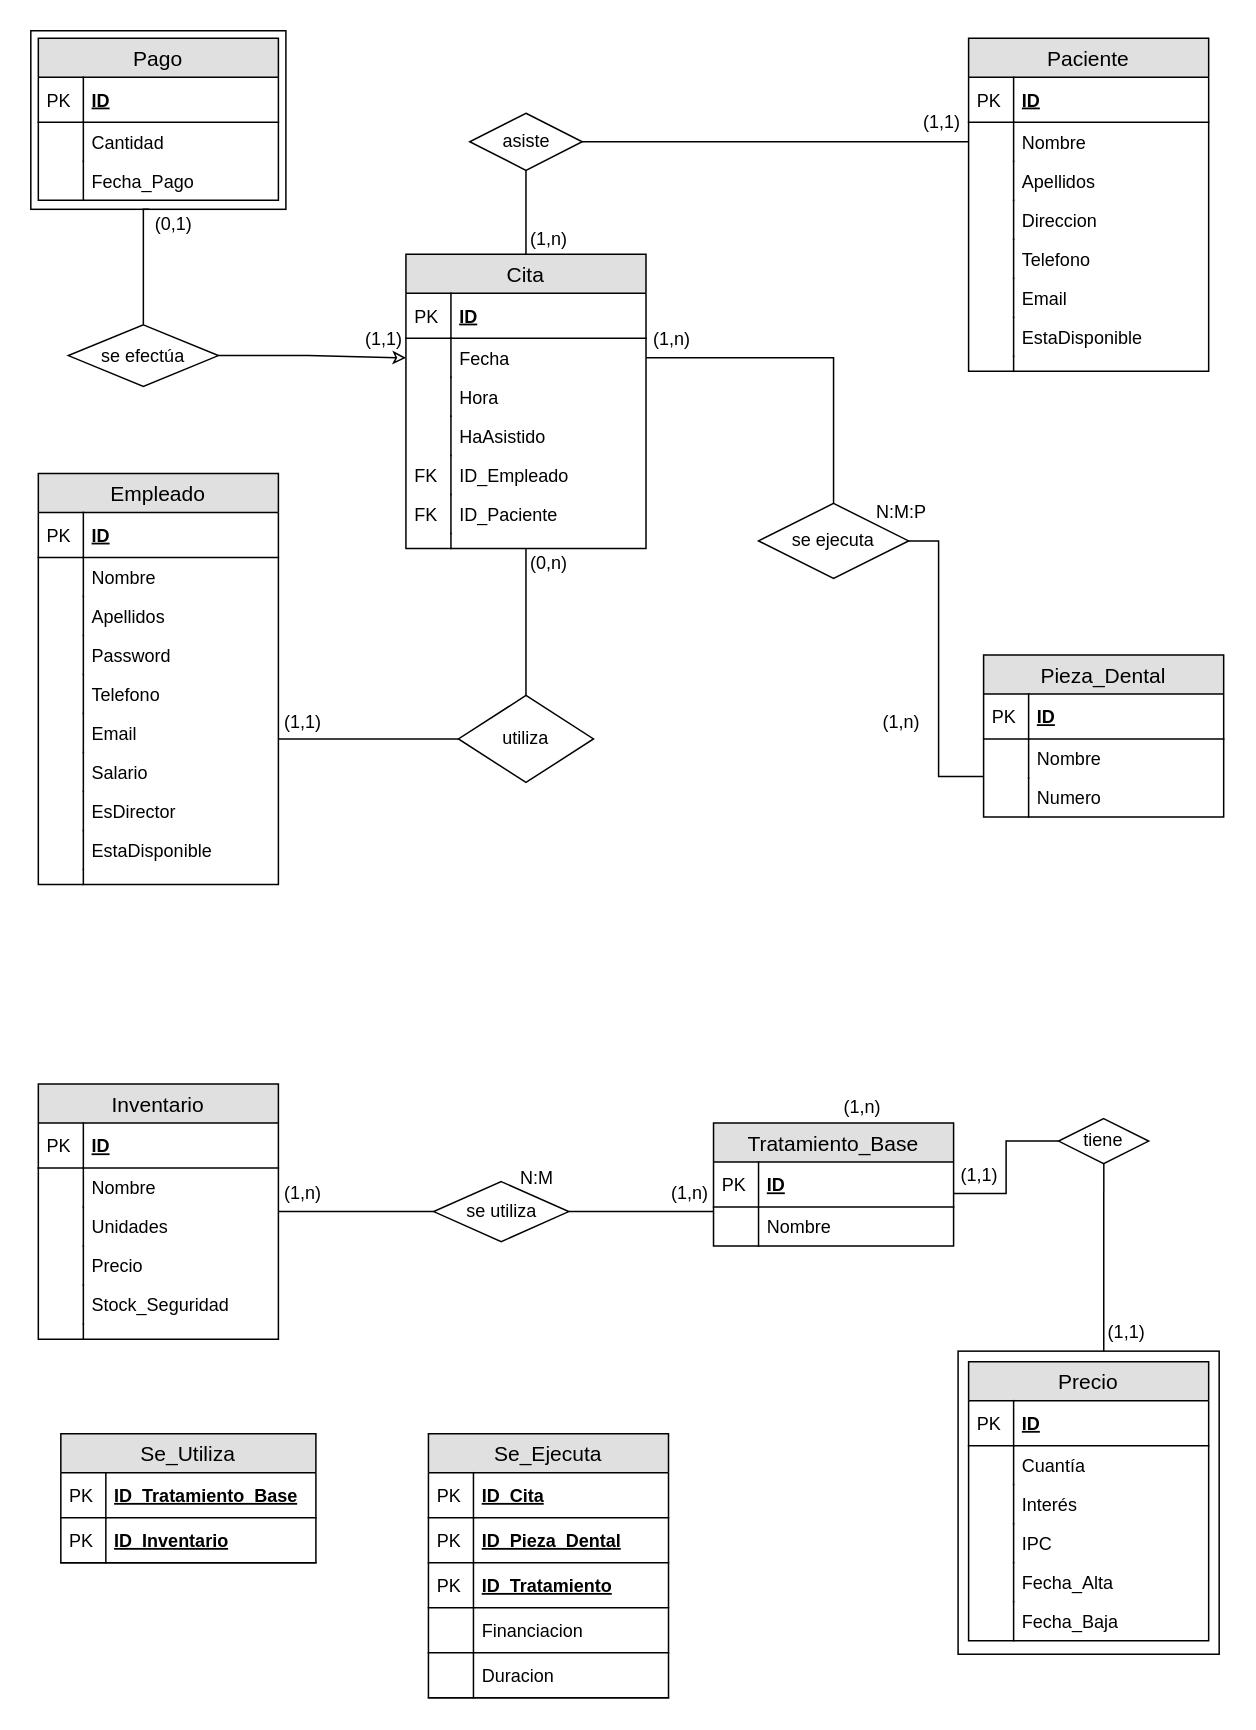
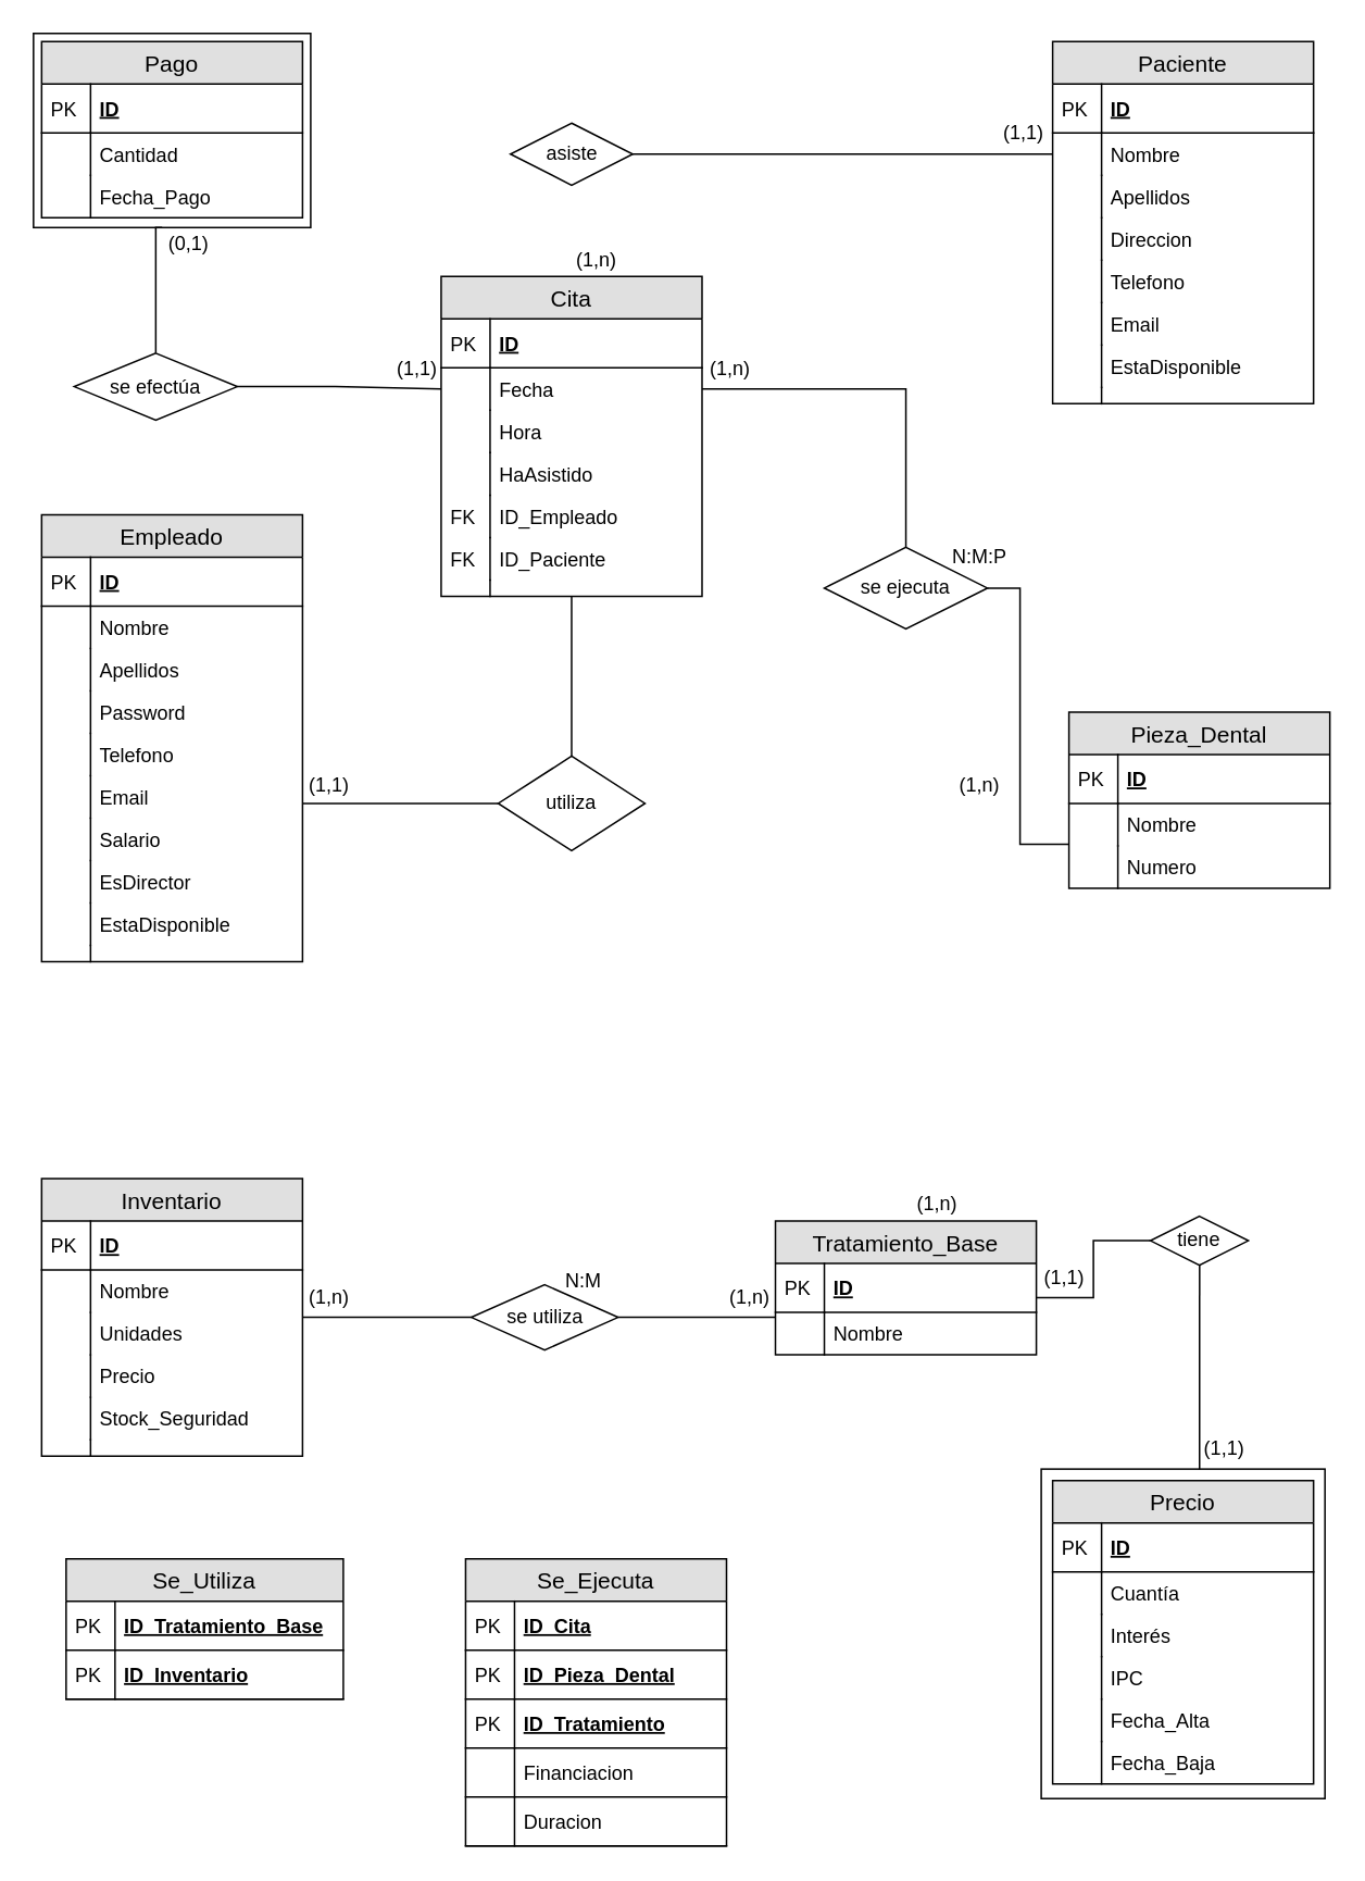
- <mxCell id="26" style="edgeStyle=orthogonalEdgeStyle;rounded=0;orthogonalLoop=1;jettySize=auto;html=1;entryX=0.5;entryY=1;entryDx=0;entryDy=0;endArrow=none;endFill=0;" parent="1" source="27" target="45" edge="1"><mxGeometry relative="1" as="geometry" /></mxCell>
- <mxCell id="110" style="edgeStyle=orthogonalEdgeStyle;rounded=0;orthogonalLoop=1;jettySize=auto;html=1;exitX=1;exitY=0.5;exitDx=0;exitDy=0;endArrow=classic;endFill=0;entryX=0;entryY=0.5;entryDx=0;entryDy=0;" edge="1" parent="1" source="112" target="30"><mxGeometry relative="1" as="geometry"><mxPoint x="265" y="226" as="targetPoint" /><Array as="points"><mxPoint x="205" y="237" /><mxPoint x="270" y="237" /></Array></mxGeometry></mxCell>
+ <mxCell id="110" style="edgeStyle=orthogonalEdgeStyle;rounded=0;orthogonalLoop=1;jettySize=auto;html=1;exitX=1;exitY=0.5;exitDx=0;exitDy=0;endArrow=none;endFill=0;entryX=0;entryY=0.5;entryDx=0;entryDy=0;" edge="1" parent="1" source="112" target="30"><mxGeometry relative="1" as="geometry"><mxPoint x="265" y="226" as="targetPoint" /><Array as="points"><mxPoint x="205" y="237" /><mxPoint x="270" y="237" /></Array></mxGeometry></mxCell>
- <mxCell id="43" value="(0,n)" style="text;html=1;align=center;verticalAlign=middle;resizable=0;points=[];autosize=1;" parent="1" vertex="1"><mxGeometry x="345" y="365" width="40" height="20" as="geometry" /></mxCell>
